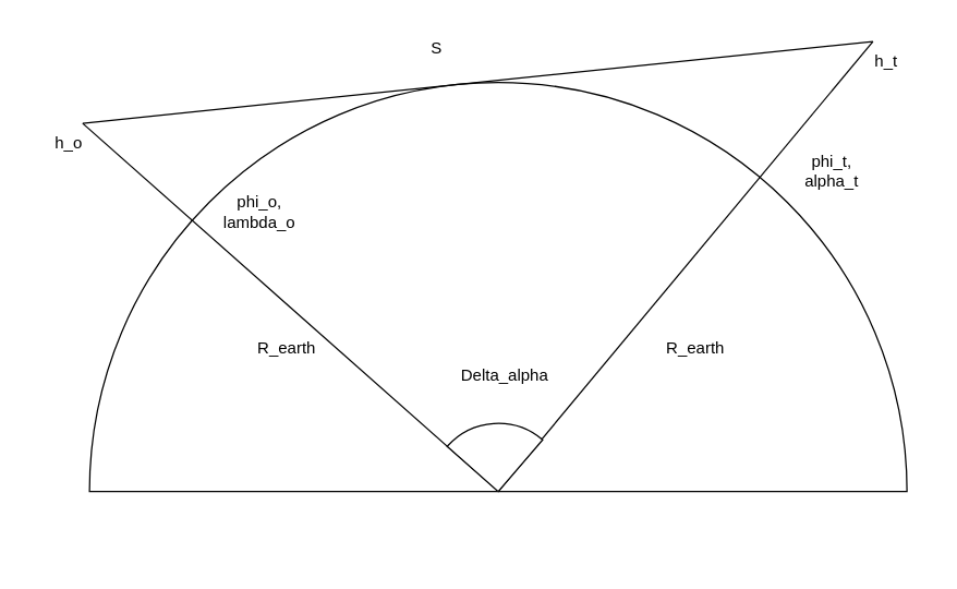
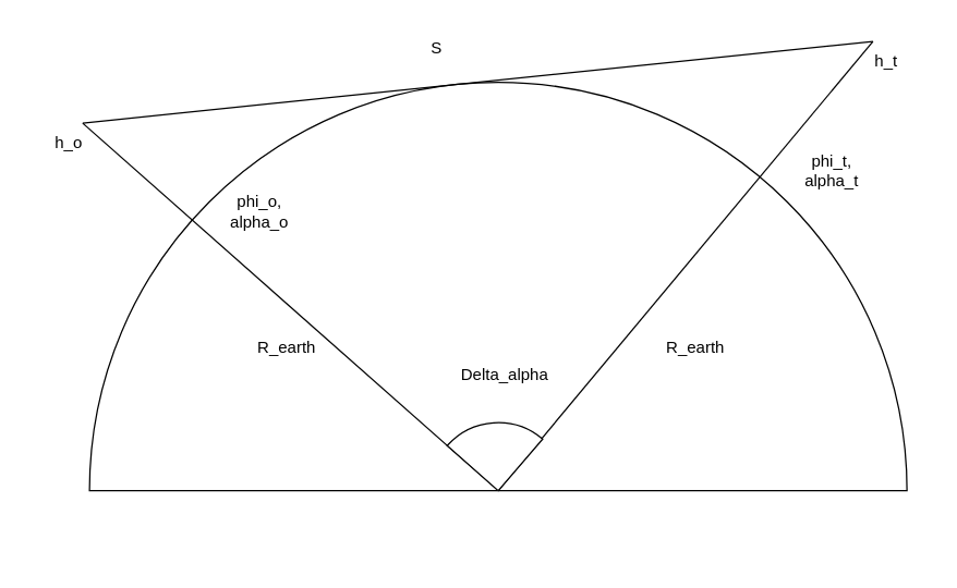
- <mxCell id="8" value="phi_o, lambda_o " style="text;html=1;strokeColor=none;fillColor=none;align=center;verticalAlign=middle;whiteSpace=wrap;rounded=0;" vertex="1" parent="1"><mxGeometry x="160" y="140" width="60" height="30" as="geometry" /></mxCell>
+ <mxCell id="8" value="phi_o, alpha_o " style="text;html=1;strokeColor=none;fillColor=none;align=center;verticalAlign=middle;whiteSpace=wrap;rounded=0;" vertex="1" parent="1"><mxGeometry x="160" y="140" width="60" height="30" as="geometry" /></mxCell>
